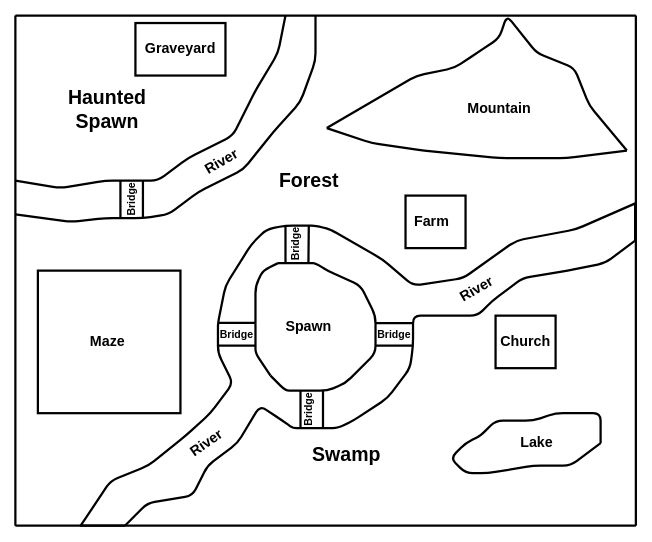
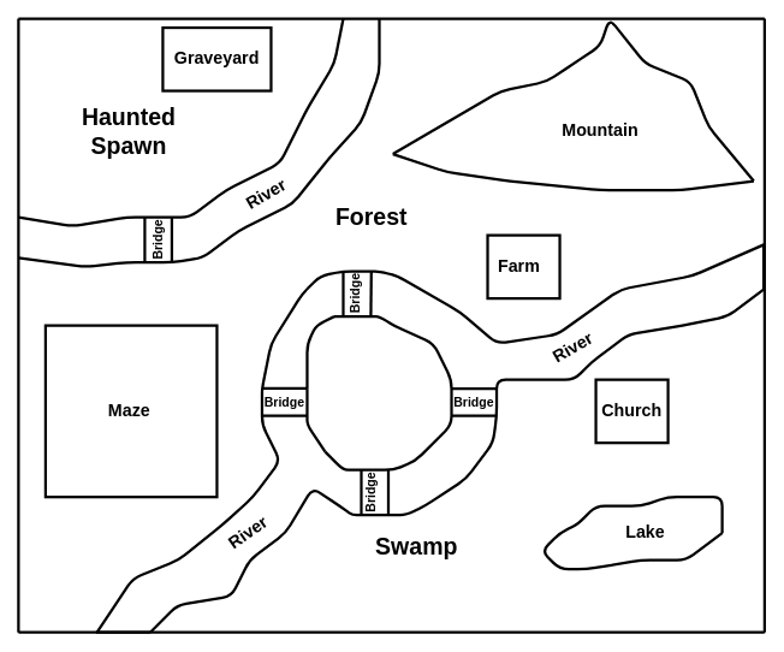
- <mxCell id="8" value="&lt;font style=&quot;font-size: 19px&quot;&gt;&lt;b&gt;Spawn&lt;/b&gt;&lt;/font&gt;" style="text;html=1;strokeColor=none;fillColor=none;align=center;verticalAlign=middle;whiteSpace=wrap;rounded=0;strokeWidth=3;" vertex="1" parent="1"><mxGeometry x="366" y="420" width="90" height="30" as="geometry" /></mxCell>
